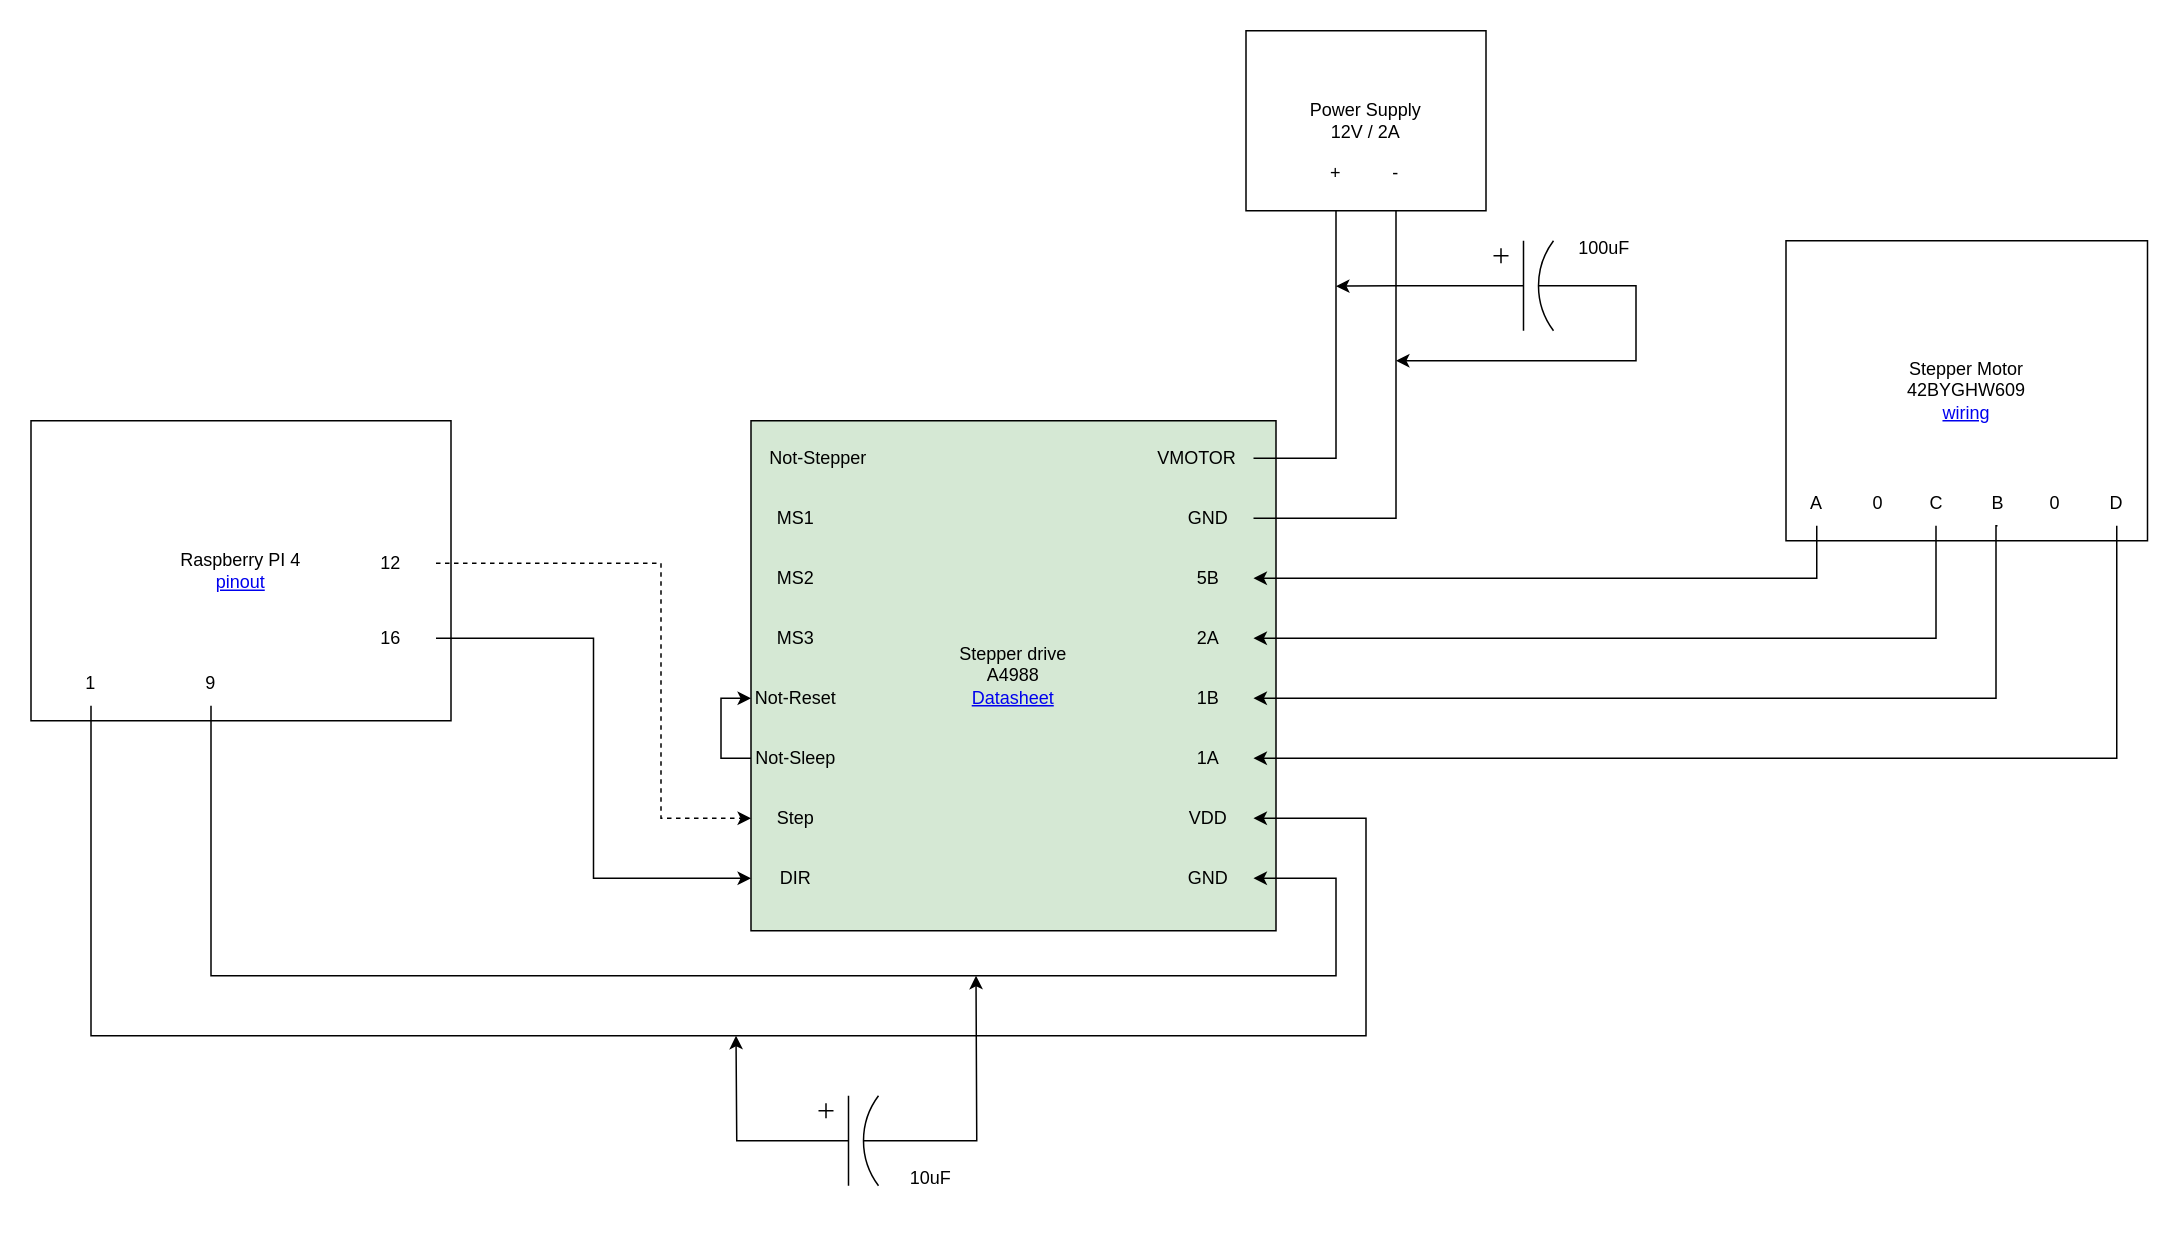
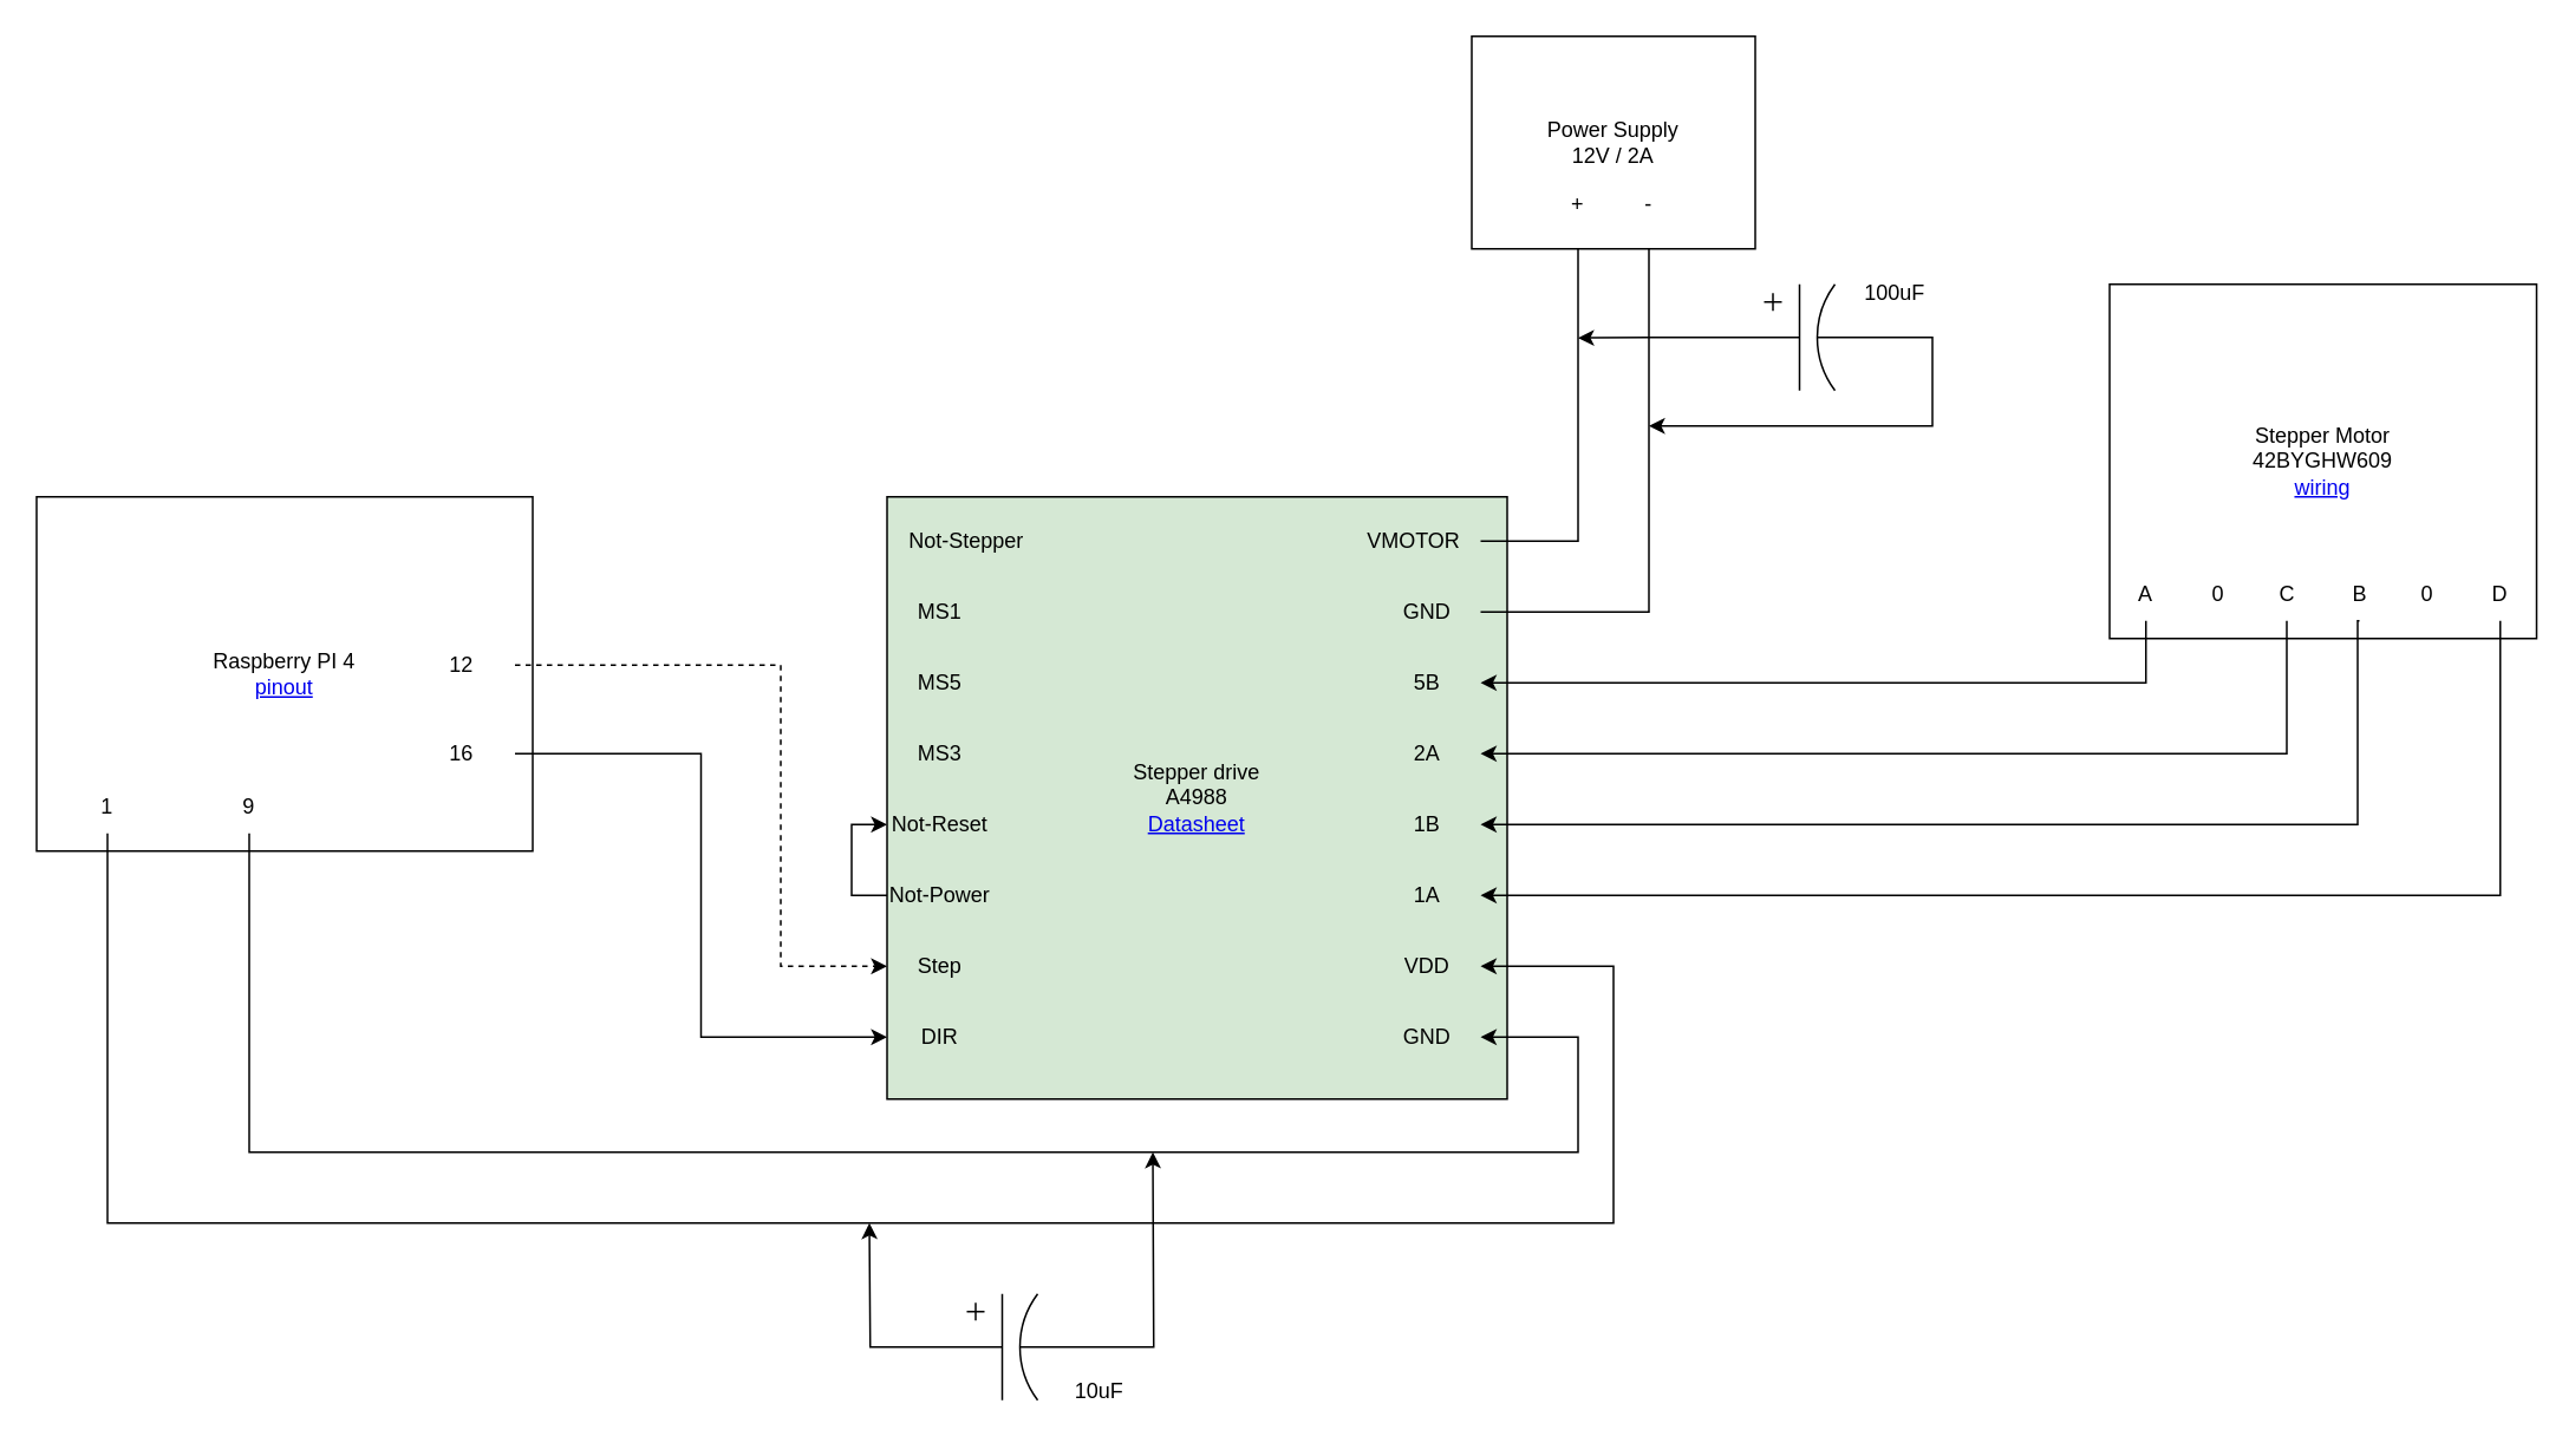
- <mxCell id="6" value="MS2" style="text;html=1;strokeColor=none;fillColor=none;align=center;verticalAlign=middle;whiteSpace=wrap;rounded=0;" vertex="1" parent="1"><mxGeometry x="500" y="370" width="60" height="30" as="geometry" /></mxCell>
+ <mxCell id="6" value="MS5" style="text;html=1;strokeColor=none;fillColor=none;align=center;verticalAlign=middle;whiteSpace=wrap;rounded=0;" vertex="1" parent="1"><mxGeometry x="500" y="370" width="60" height="30" as="geometry" /></mxCell>
- <mxCell id="10" value="Not-Sleep" style="text;html=1;strokeColor=none;fillColor=none;align=center;verticalAlign=middle;whiteSpace=wrap;rounded=0;" vertex="1" parent="1"><mxGeometry x="500" y="490" width="60" height="30" as="geometry" /></mxCell>
+ <mxCell id="10" value="Not-Power" style="text;html=1;strokeColor=none;fillColor=none;align=center;verticalAlign=middle;whiteSpace=wrap;rounded=0;" vertex="1" parent="1"><mxGeometry x="500" y="490" width="60" height="30" as="geometry" /></mxCell>
